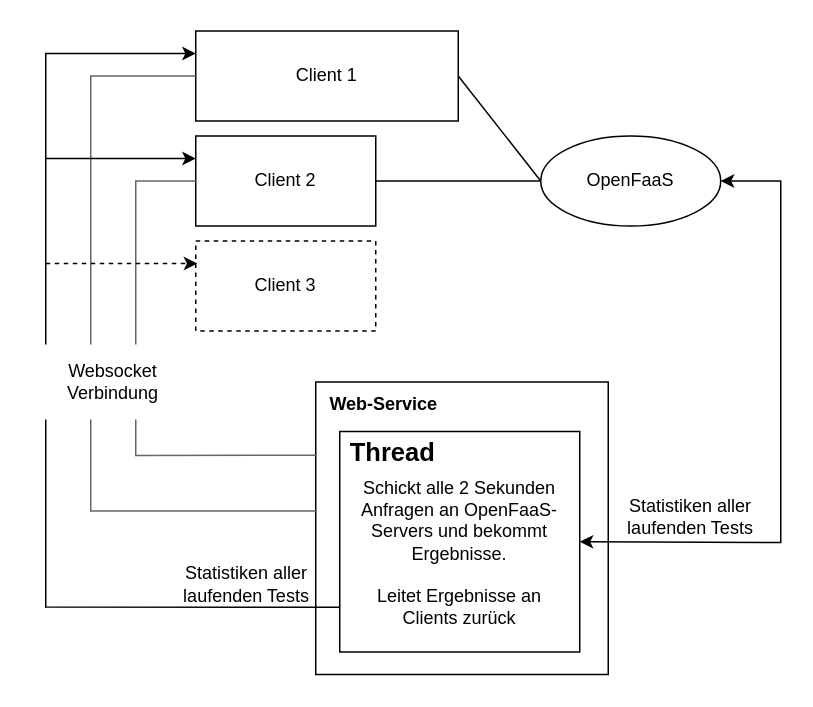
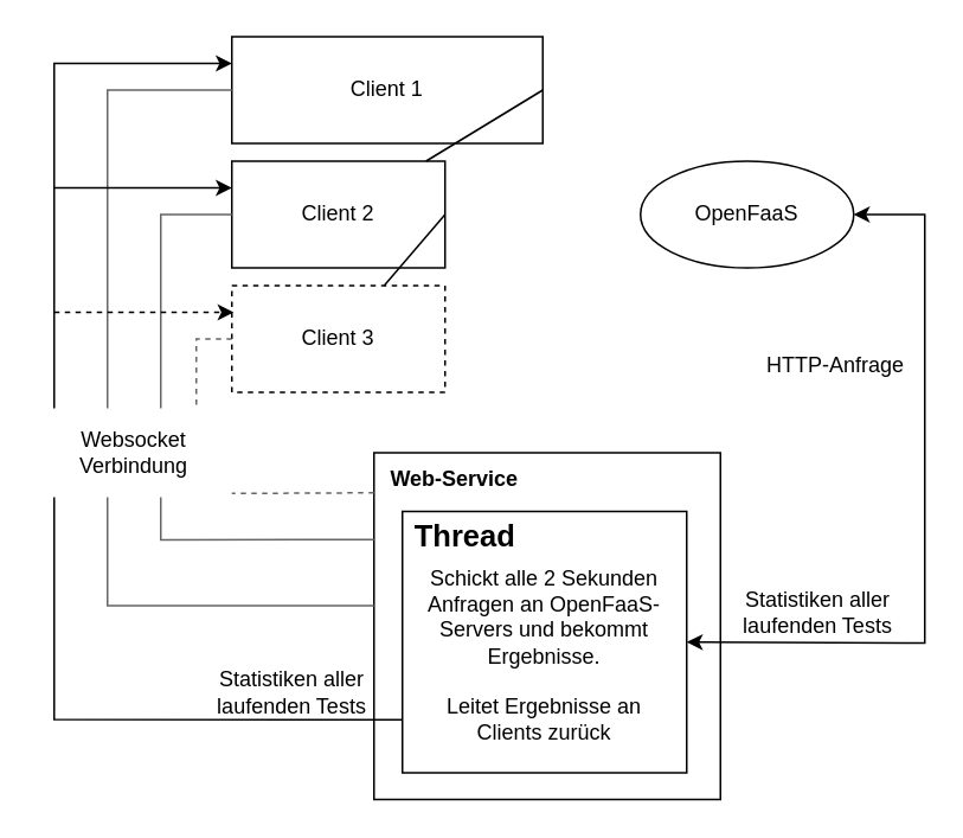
- <mxCell id="10" value="" style="endArrow=none;html=1;rounded=0;exitX=1;exitY=0.5;exitDx=0;exitDy=0;entryX=0;entryY=0.5;entryDx=0;entryDy=0;" edge="1" parent="1" source="7" target="6"><mxGeometry width="50" height="50" relative="1" as="geometry"><mxPoint x="450" y="310" as="sourcePoint" /><mxPoint x="500" y="260" as="targetPoint" /></mxGeometry></mxCell>
+ <mxCell id="10" value="" style="endArrow=none;html=1;rounded=0;exitX=1;exitY=0.5;exitDx=0;exitDy=0;" edge="1" parent="1" source="7" target="8"><mxGeometry width="50" height="50" relative="1" as="geometry"><mxPoint x="450" y="310" as="sourcePoint" /><mxPoint x="500" y="260" as="targetPoint" /></mxGeometry></mxCell>
- <mxCell id="11" value="" style="endArrow=none;html=1;rounded=0;exitX=1;exitY=0.5;exitDx=0;exitDy=0;entryX=0;entryY=0.5;entryDx=0;entryDy=0;" edge="1" parent="1" source="8" target="6"><mxGeometry width="50" height="50" relative="1" as="geometry"><mxPoint x="260" y="60" as="sourcePoint" /><mxPoint x="370" y="130" as="targetPoint" /></mxGeometry></mxCell>
+ <mxCell id="11" value="" style="endArrow=none;html=1;rounded=0;exitX=1;exitY=0.5;exitDx=0;exitDy=0;" edge="1" parent="1" source="8" target="9"><mxGeometry width="50" height="50" relative="1" as="geometry"><mxPoint x="260" y="60" as="sourcePoint" /><mxPoint x="370" y="130" as="targetPoint" /></mxGeometry></mxCell>
+ <mxCell id="21" value="HTTP-Anfrage" style="text;html=1;strokeColor=none;fillColor=none;align=center;verticalAlign=middle;whiteSpace=wrap;rounded=0;" vertex="1" parent="1"><mxGeometry x="420" y="190" width="100" height="30" as="geometry" /></mxCell>
+ <mxCell id="16" value="" style="endArrow=none;dashed=1;html=1;rounded=0;entryX=0;entryY=0.5;entryDx=0;entryDy=0;exitX=0;exitY=0.75;exitDx=0;exitDy=0;strokeColor=#666666;" edge="1" parent="1" source="4" target="9"><mxGeometry width="50" height="50" relative="1" as="geometry"><mxPoint x="130" y="560" as="sourcePoint" /><mxPoint x="180" y="510" as="targetPoint" /><Array as="points"><mxPoint x="110" y="277" /><mxPoint x="110" y="190" /></Array></mxGeometry></mxCell>
